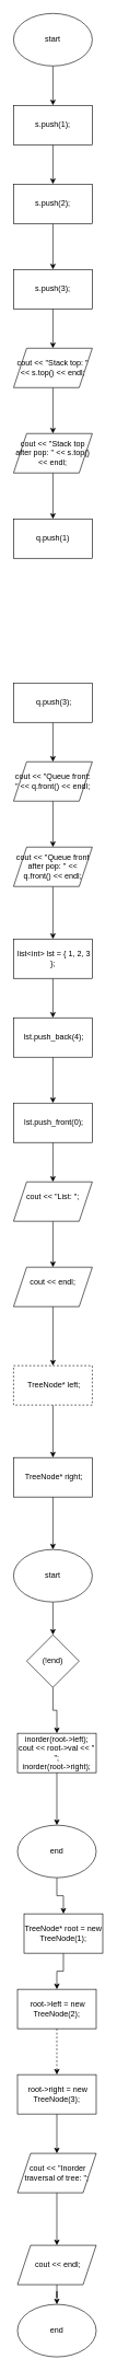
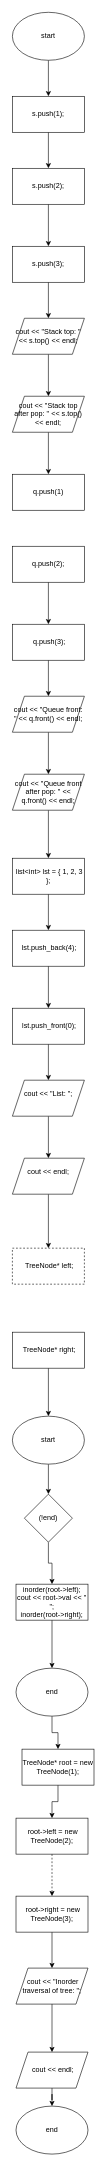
+ <mxCell id="16" value="&lt;br&gt;    q.push(2);&lt;div&gt;&lt;br/&gt;&lt;/div&gt;" style="rounded=0;whiteSpace=wrap;html=1;" vertex="1" parent="1"><mxGeometry x="20" y="910" width="120" height="60" as="geometry" /></mxCell>
+ <mxCell id="15" style="edgeStyle=orthogonalEdgeStyle;rounded=0;orthogonalLoop=1;jettySize=auto;html=1;" edge="1" parent="1" source="16" target="18"><mxGeometry relative="1" as="geometry" /></mxCell>
- <mxCell id="33" style="edgeStyle=orthogonalEdgeStyle;rounded=0;orthogonalLoop=1;jettySize=auto;html=1;entryX=0.5;entryY=0;entryDx=0;entryDy=0;" edge="1" parent="1" source="34" target="36"><mxGeometry relative="1" as="geometry" /></mxCell>
